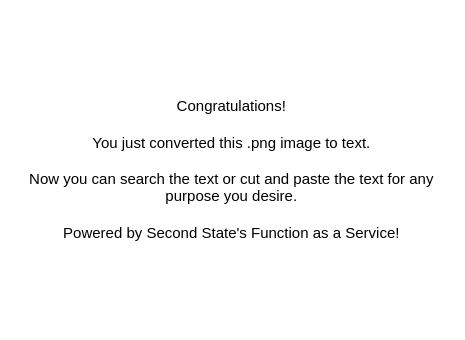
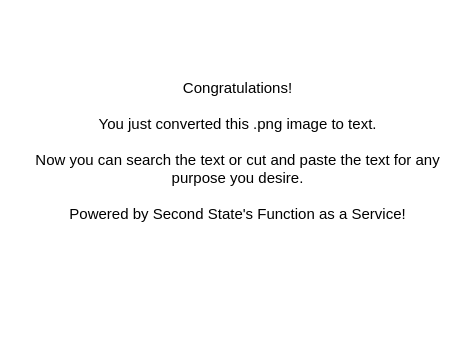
- <mxCell id="2" value="Congratulations!&lt;br&gt;&lt;br&gt;You just converted this .png image to text.&lt;br&gt;&lt;br&gt;Now you can search the text or cut and paste the text for any purpose you desire.&lt;br&gt;&lt;br&gt;Powered by Second State's Function as a Service!" style="text;html=1;strokeColor=none;fillColor=none;align=center;verticalAlign=middle;whiteSpace=wrap;rounded=0;" vertex="1" parent="1"><mxGeometry x="20" y="20" width="330" height="230" as="geometry" /></mxCell>
+ <mxCell id="2" value="Congratulations!&lt;br&gt;&lt;br&gt;You just converted this .png image to text.&lt;br&gt;&lt;br&gt;Now you can search the text or cut and paste the text for any purpose you desire.&lt;br&gt;&lt;br&gt;Powered by Second State's Function as a Service!" style="text;html=1;strokeColor=none;fillColor=none;align=center;verticalAlign=middle;whiteSpace=wrap;rounded=0;" vertex="1" parent="1"><mxGeometry x="25" y="5" width="330" height="230" as="geometry" /></mxCell>
